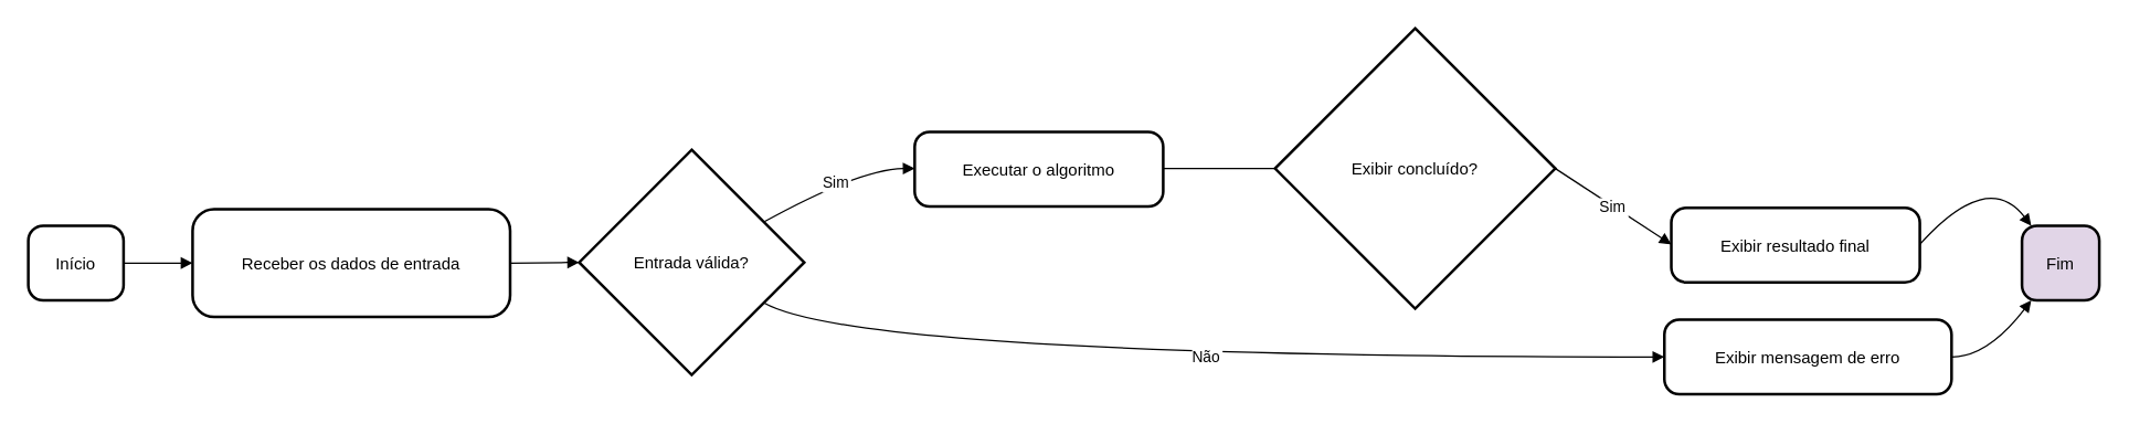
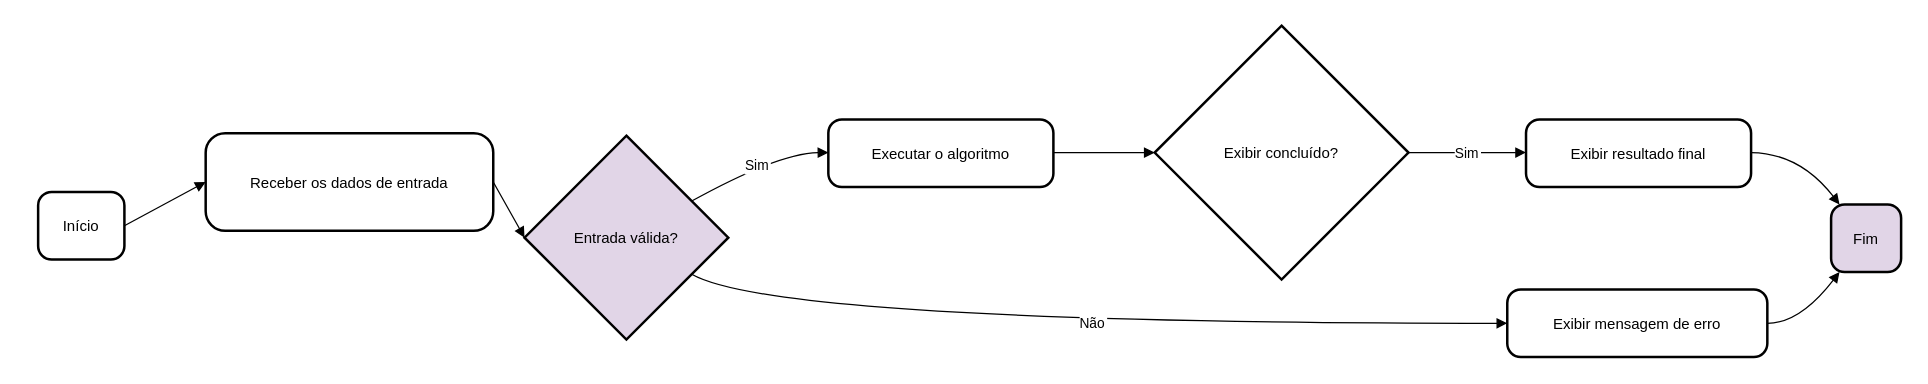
- <mxCell id="13" value="" style="curved=1;startArrow=none;endArrow=none;exitX=1;exitY=0.49;entryX=0;entryY=0.5;" edge="1" parent="1" source="5" target="6"><mxGeometry relative="1" as="geometry"><Array as="points" /></mxGeometry></mxCell>
+ <mxCell id="13" value="" style="curved=1;startArrow=none;endArrow=block;exitX=1;exitY=0.49;entryX=0;entryY=0.5;" edge="1" parent="1" source="5" target="6"><mxGeometry relative="1" as="geometry"><Array as="points" /></mxGeometry></mxCell>
- <mxCell id="7" value="Exibir resultado final" style="rounded=1;arcSize=20;strokeWidth=2" vertex="1" parent="1"><mxGeometry x="1210" y="150" width="180" height="54" as="geometry" /></mxCell>
+ <mxCell id="7" value="Exibir resultado final" style="rounded=1;arcSize=20;strokeWidth=2" vertex="1" parent="1"><mxGeometry x="1220" y="95" width="180" height="54" as="geometry" /></mxCell>
- <mxCell id="2" value="Início" style="rounded=1;arcSize=20;strokeWidth=2" vertex="1" parent="1"><mxGeometry x="20" y="163" width="69" height="54" as="geometry" /></mxCell>
+ <mxCell id="2" value="Início" style="rounded=1;arcSize=20;strokeWidth=2" vertex="1" parent="1"><mxGeometry x="30" y="153" width="69" height="54" as="geometry" /></mxCell>
- <mxCell id="3" value="Receber os dados de entrada" style="rounded=1;arcSize=20;strokeWidth=2" vertex="1" parent="1"><mxGeometry x="139" y="151" width="230" height="78" as="geometry" /></mxCell>
+ <mxCell id="3" value="Receber os dados de entrada" style="rounded=1;arcSize=20;strokeWidth=2" vertex="1" parent="1"><mxGeometry x="164" y="106" width="230" height="78" as="geometry" /></mxCell>
- <mxCell id="4" value="Entrada válida?" style="rhombus;strokeWidth=2;whiteSpace=wrap;" vertex="1" parent="1"><mxGeometry x="419" y="108" width="163" height="163" as="geometry" /></mxCell>
+ <mxCell id="4" value="Entrada válida?" style="rhombus;strokeWidth=2;whiteSpace=wrap;fillColor=#e1d5e7;" vertex="1" parent="1"><mxGeometry x="419" y="108" width="163" height="163" as="geometry" /></mxCell>
